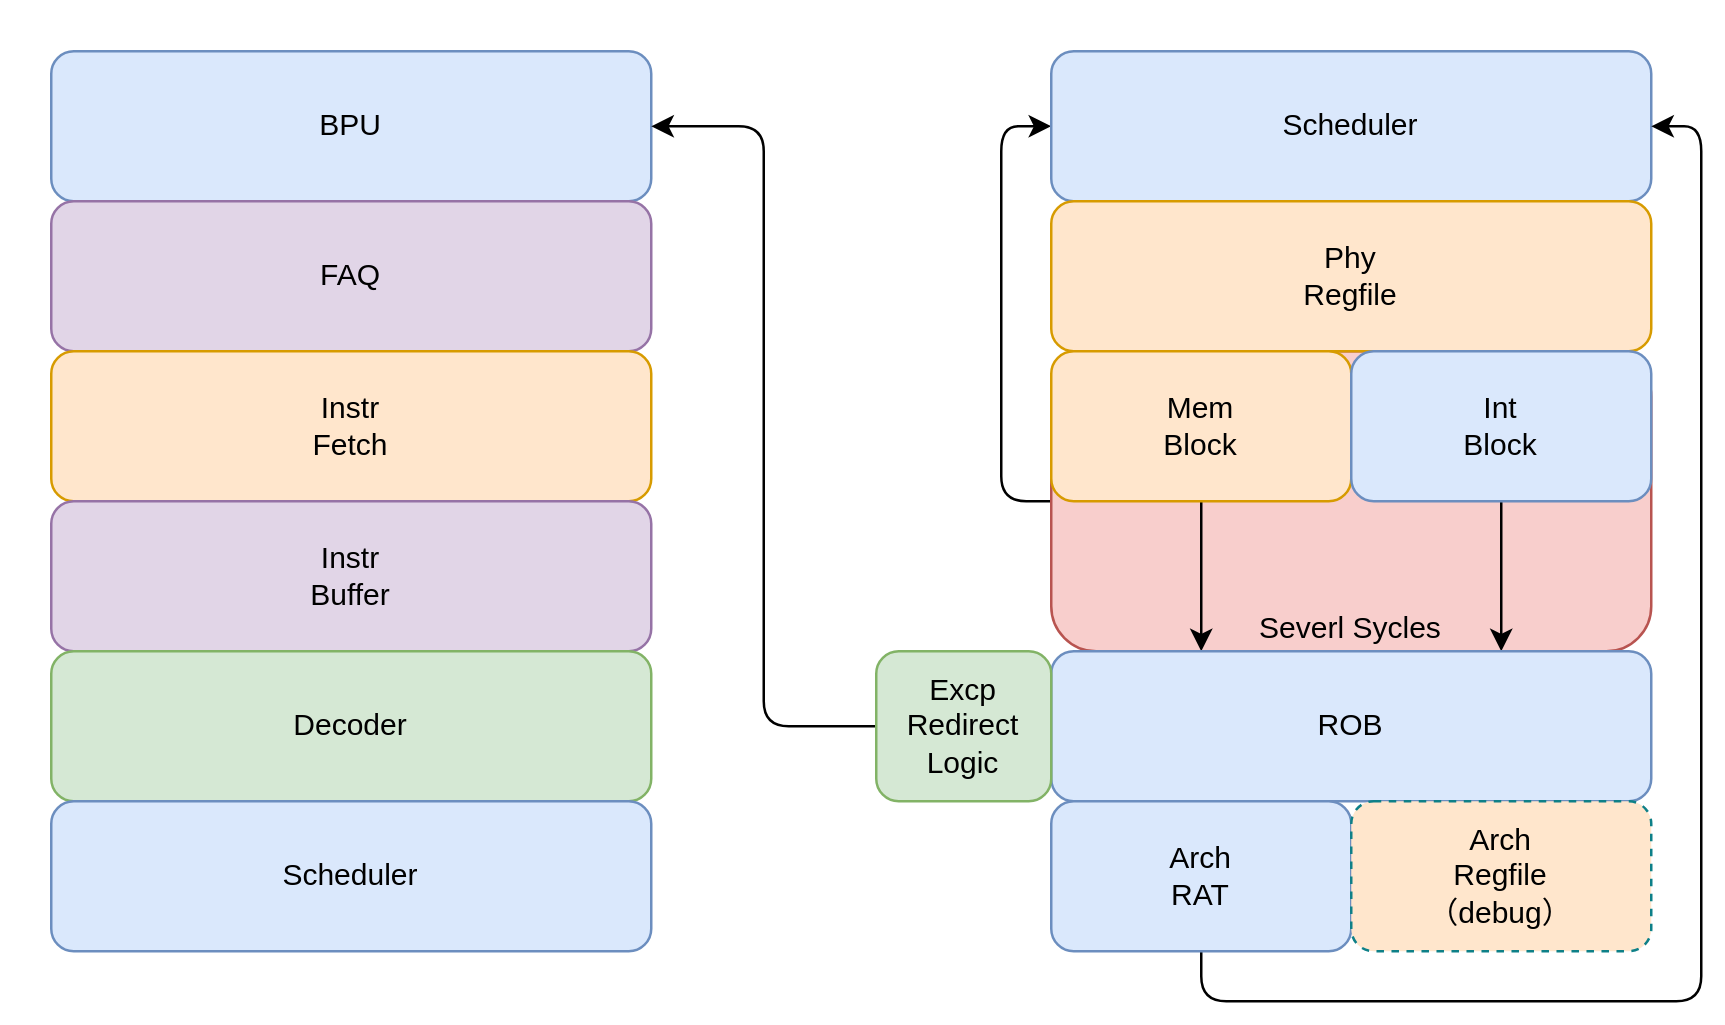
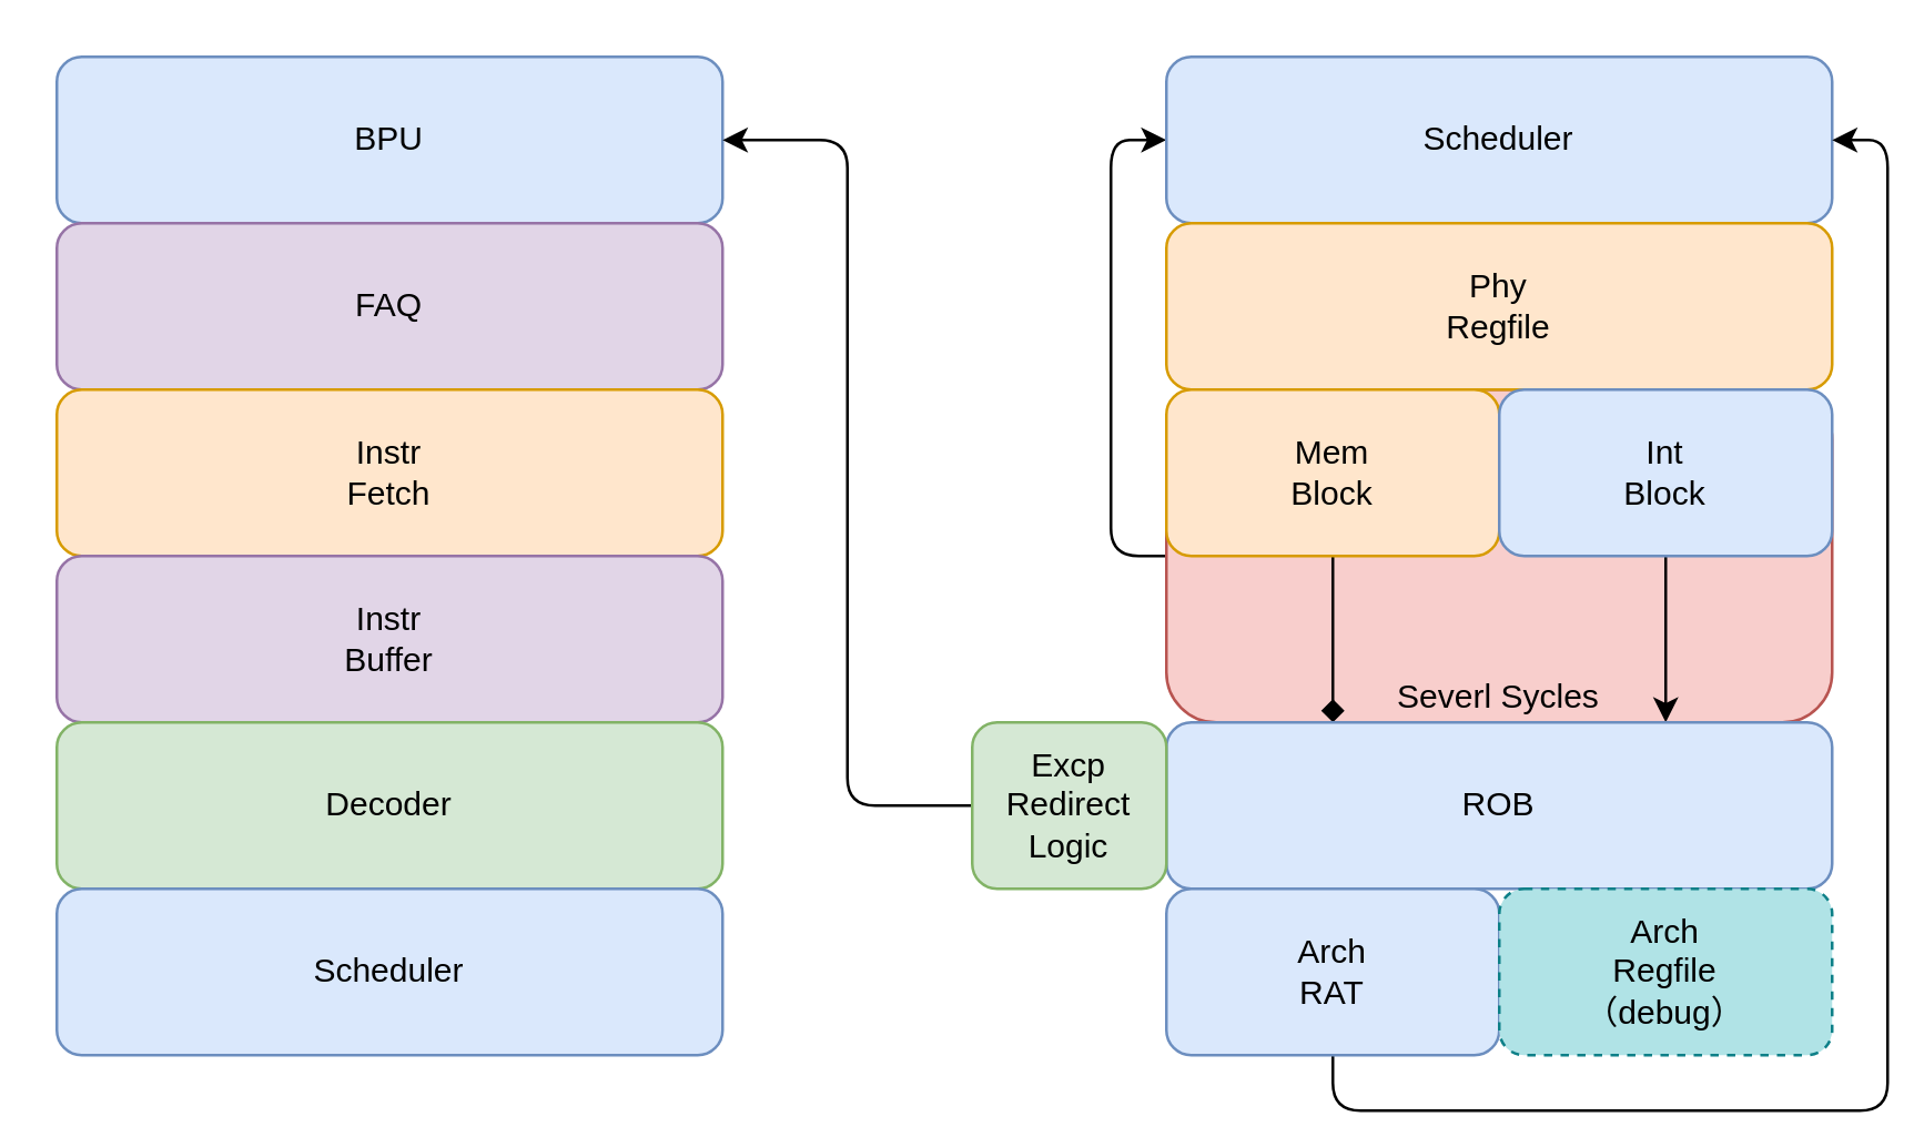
- <mxCell id="12" style="edgeStyle=orthogonalEdgeStyle;rounded=1;orthogonalLoop=1;jettySize=auto;html=1;exitX=0.5;exitY=1;exitDx=0;exitDy=0;entryX=0.25;entryY=0;entryDx=0;entryDy=0;" edge="1" parent="1" source="13" target="16"><mxGeometry relative="1" as="geometry"><mxPoint x="480" y="250" as="targetPoint" /></mxGeometry></mxCell>
+ <mxCell id="12" style="edgeStyle=orthogonalEdgeStyle;rounded=1;orthogonalLoop=1;jettySize=auto;html=1;exitX=0.5;exitY=1;exitDx=0;exitDy=0;entryX=0.25;entryY=0;entryDx=0;entryDy=0;endArrow=diamond;" edge="1" parent="1" source="13" target="16"><mxGeometry relative="1" as="geometry"><mxPoint x="480" y="250" as="targetPoint" /></mxGeometry></mxCell>
- <mxCell id="21" value="Arch&lt;div&gt;Regfile&lt;/div&gt;&lt;div&gt;（debug）&lt;/div&gt;" style="rounded=1;whiteSpace=wrap;html=1;fillColor=#ffe6cc;strokeColor=#0e8088;dashed=1;" vertex="1" parent="1"><mxGeometry x="540" y="320" width="120" height="60" as="geometry" /></mxCell>
+ <mxCell id="21" value="Arch&lt;div&gt;Regfile&lt;/div&gt;&lt;div&gt;（debug）&lt;/div&gt;" style="rounded=1;whiteSpace=wrap;html=1;fillColor=#b0e3e6;strokeColor=#0e8088;dashed=1;" vertex="1" parent="1"><mxGeometry x="540" y="320" width="120" height="60" as="geometry" /></mxCell>
